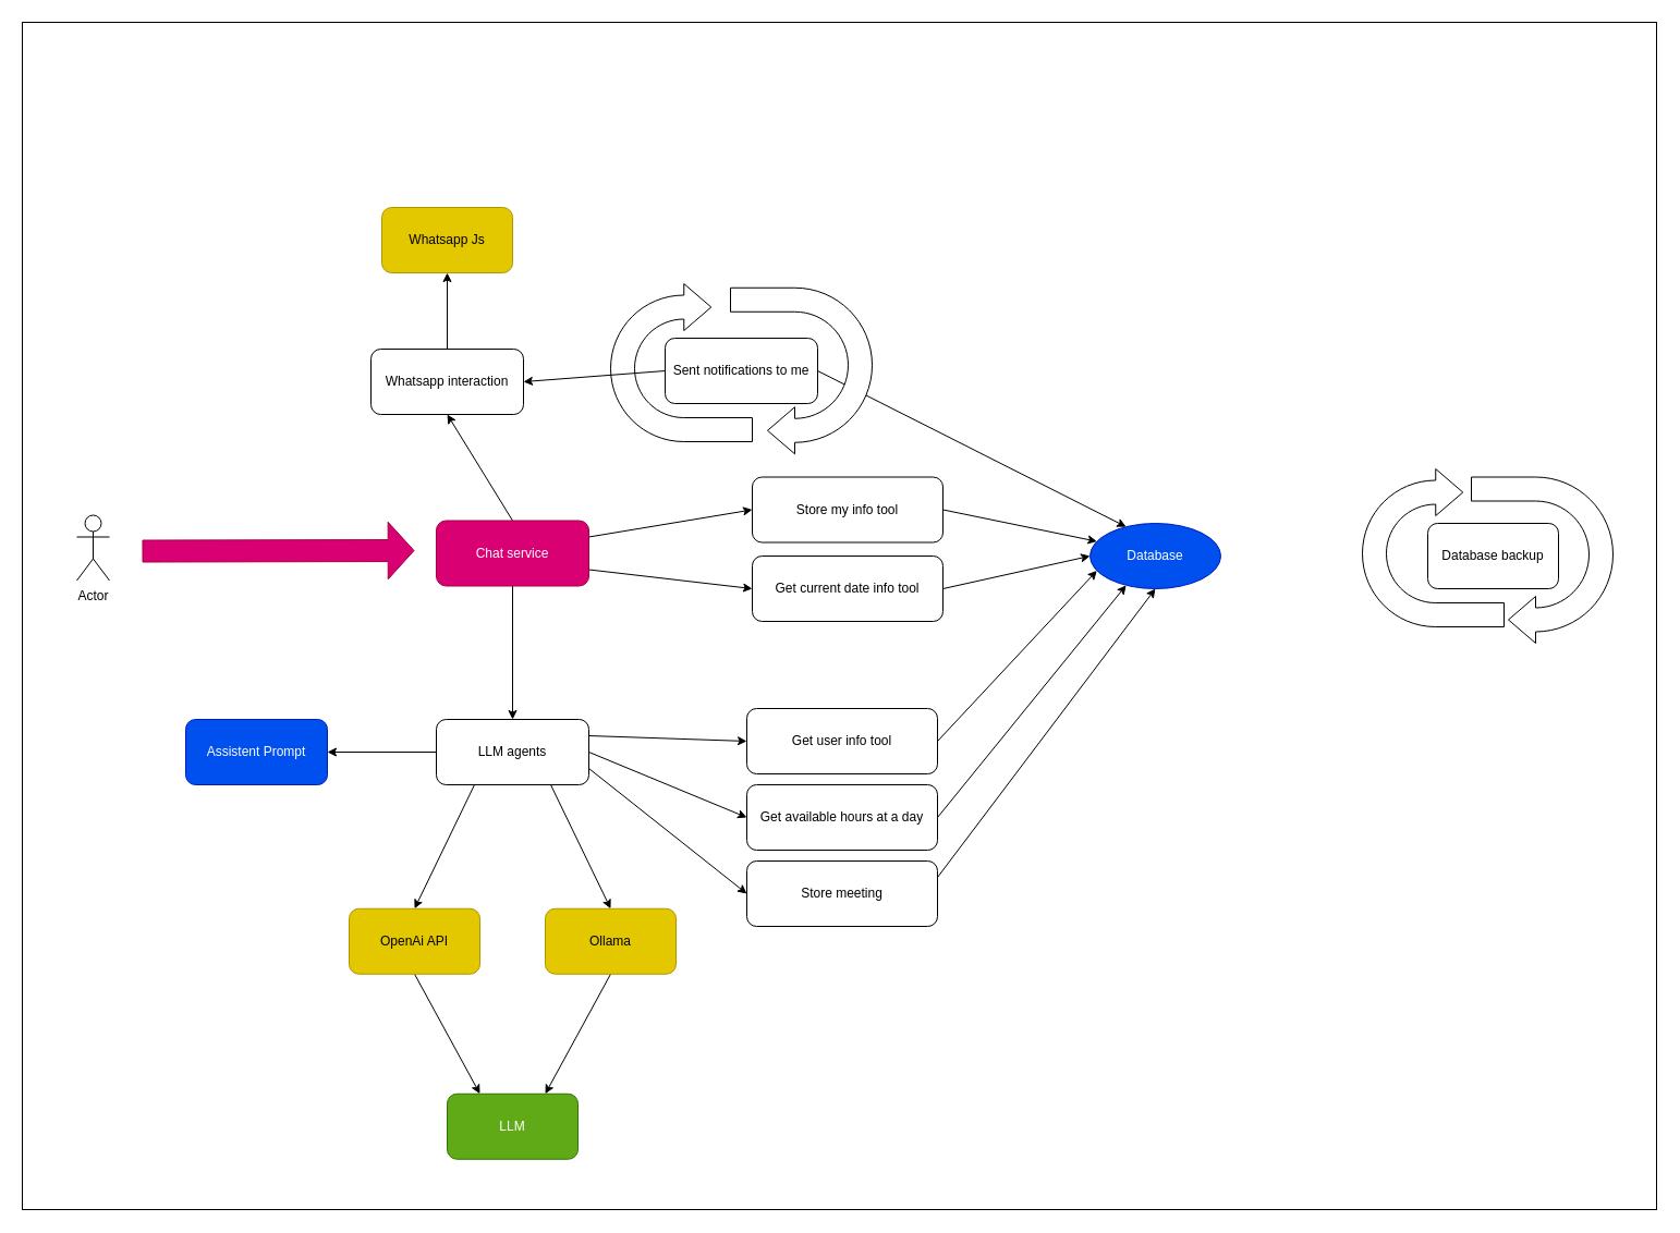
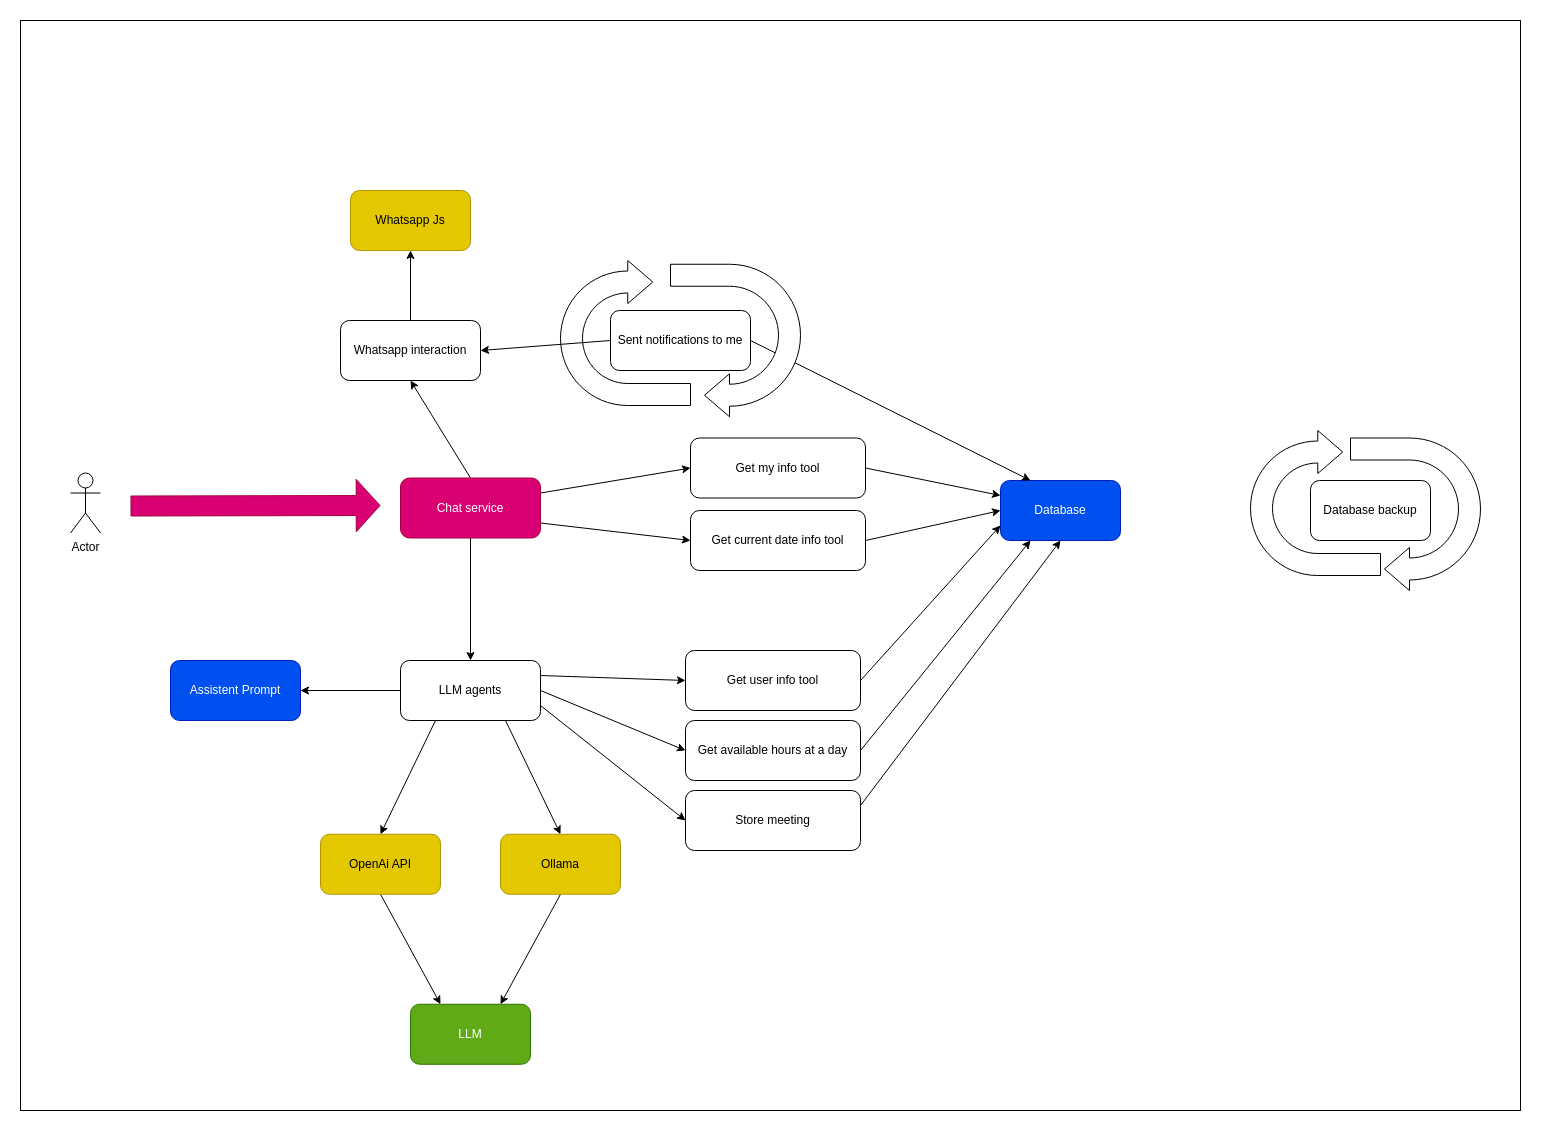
- <mxCell id="42" value="Store my info tool" style="rounded=1;whiteSpace=wrap;html=1;" vertex="1" parent="1"><mxGeometry x="690" y="437.5" width="175" height="60" as="geometry" /></mxCell>
+ <mxCell id="42" value="Get my info tool" style="rounded=1;whiteSpace=wrap;html=1;" vertex="1" parent="1"><mxGeometry x="690" y="437.5" width="175" height="60" as="geometry" /></mxCell>
- <mxCell id="5" value="Database" style="ellipse;whiteSpace=wrap;html=1;fillColor=#0050ef;fontColor=#ffffff;strokeColor=#001DBC;" parent="1" vertex="1"><mxGeometry x="1000" y="480" width="120" height="60" as="geometry" /></mxCell>
+ <mxCell id="5" value="Database" style="rounded=1;whiteSpace=wrap;html=1;fillColor=#0050ef;fontColor=#ffffff;strokeColor=#001DBC;" parent="1" vertex="1"><mxGeometry x="1000" y="480" width="120" height="60" as="geometry" /></mxCell>
